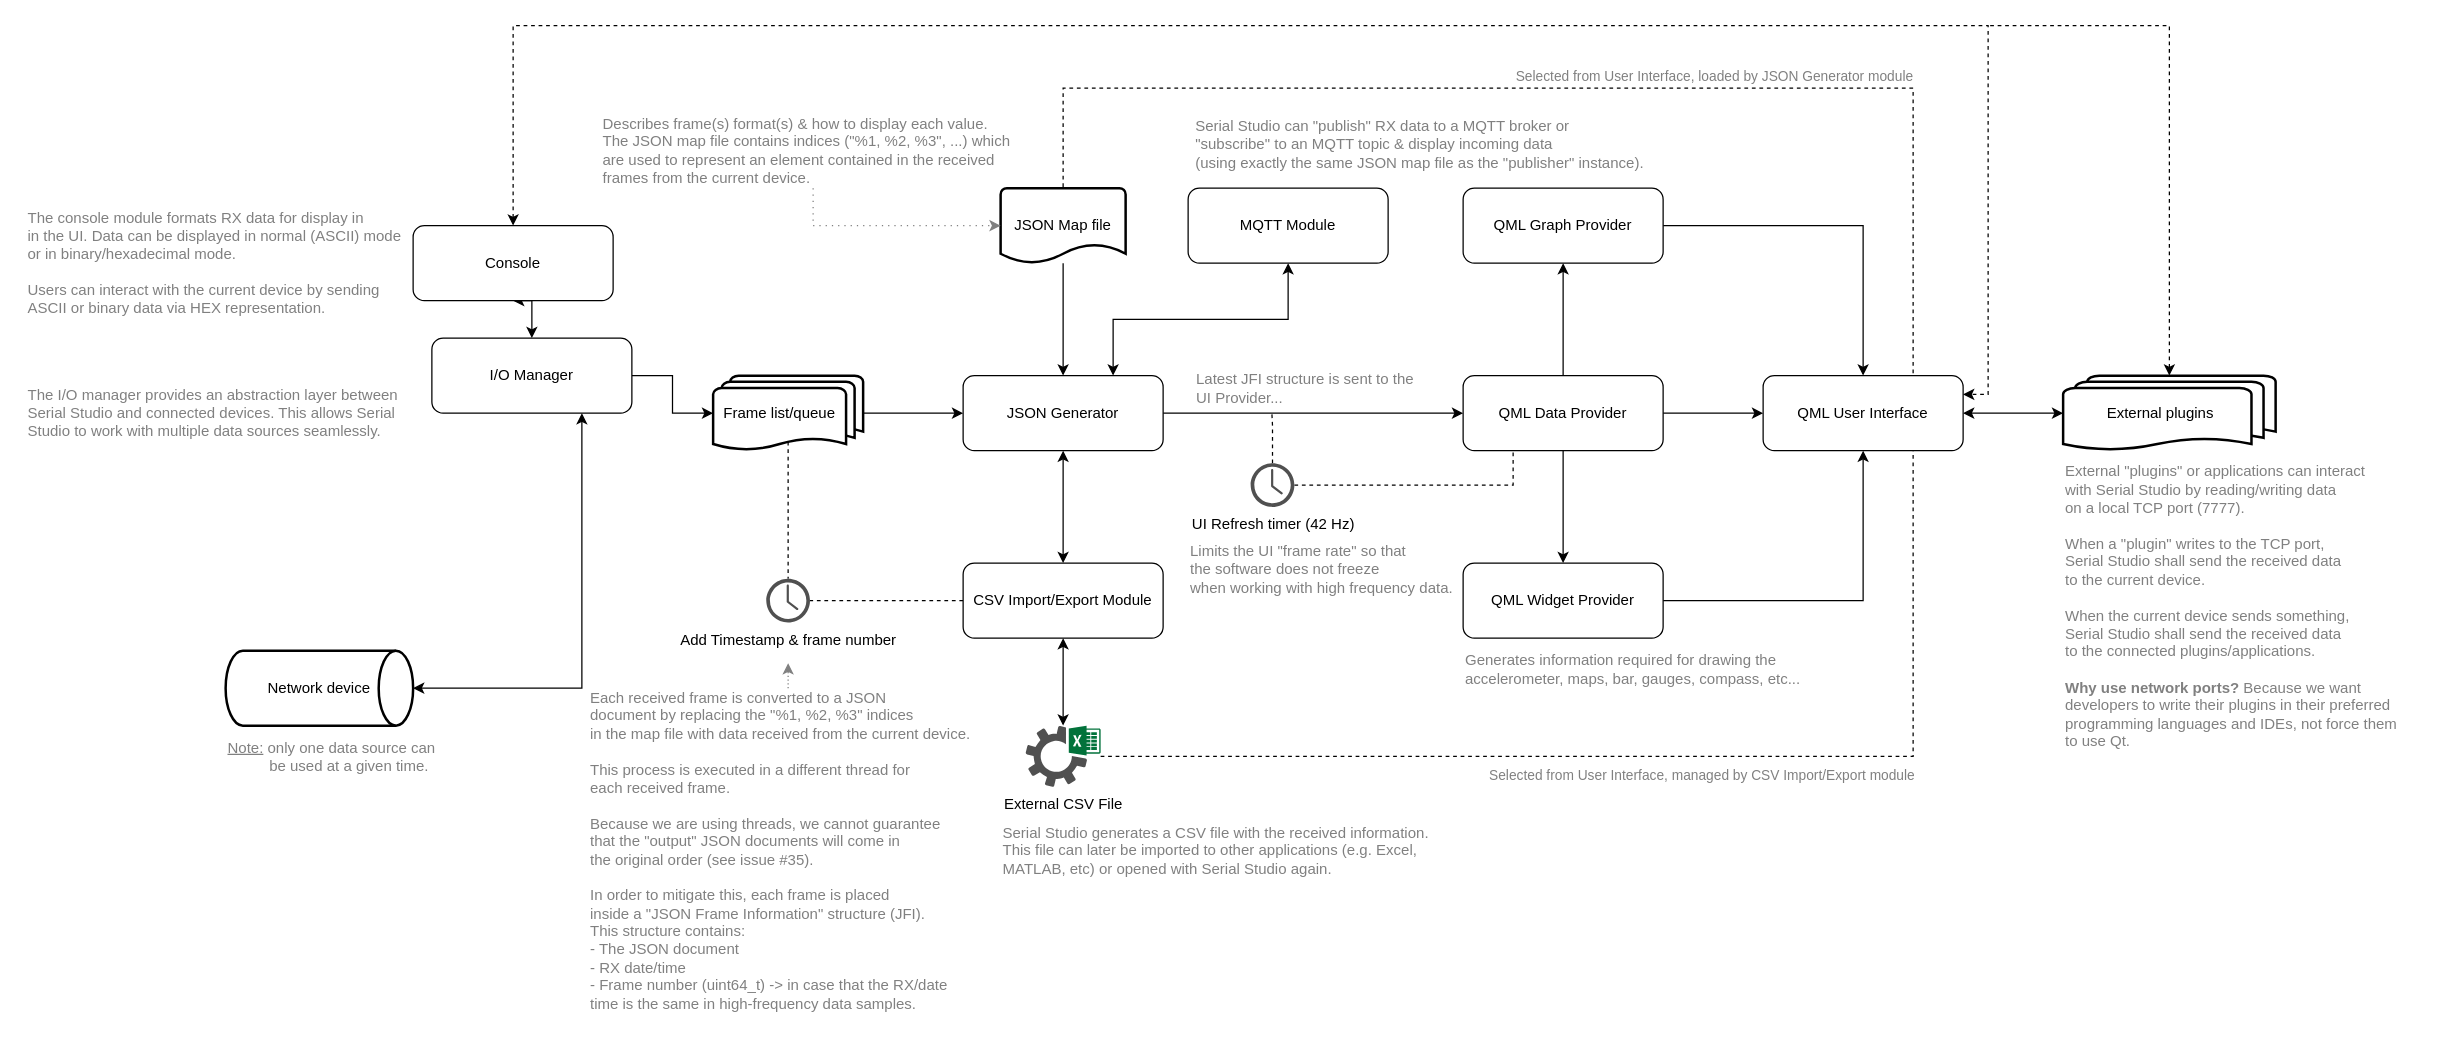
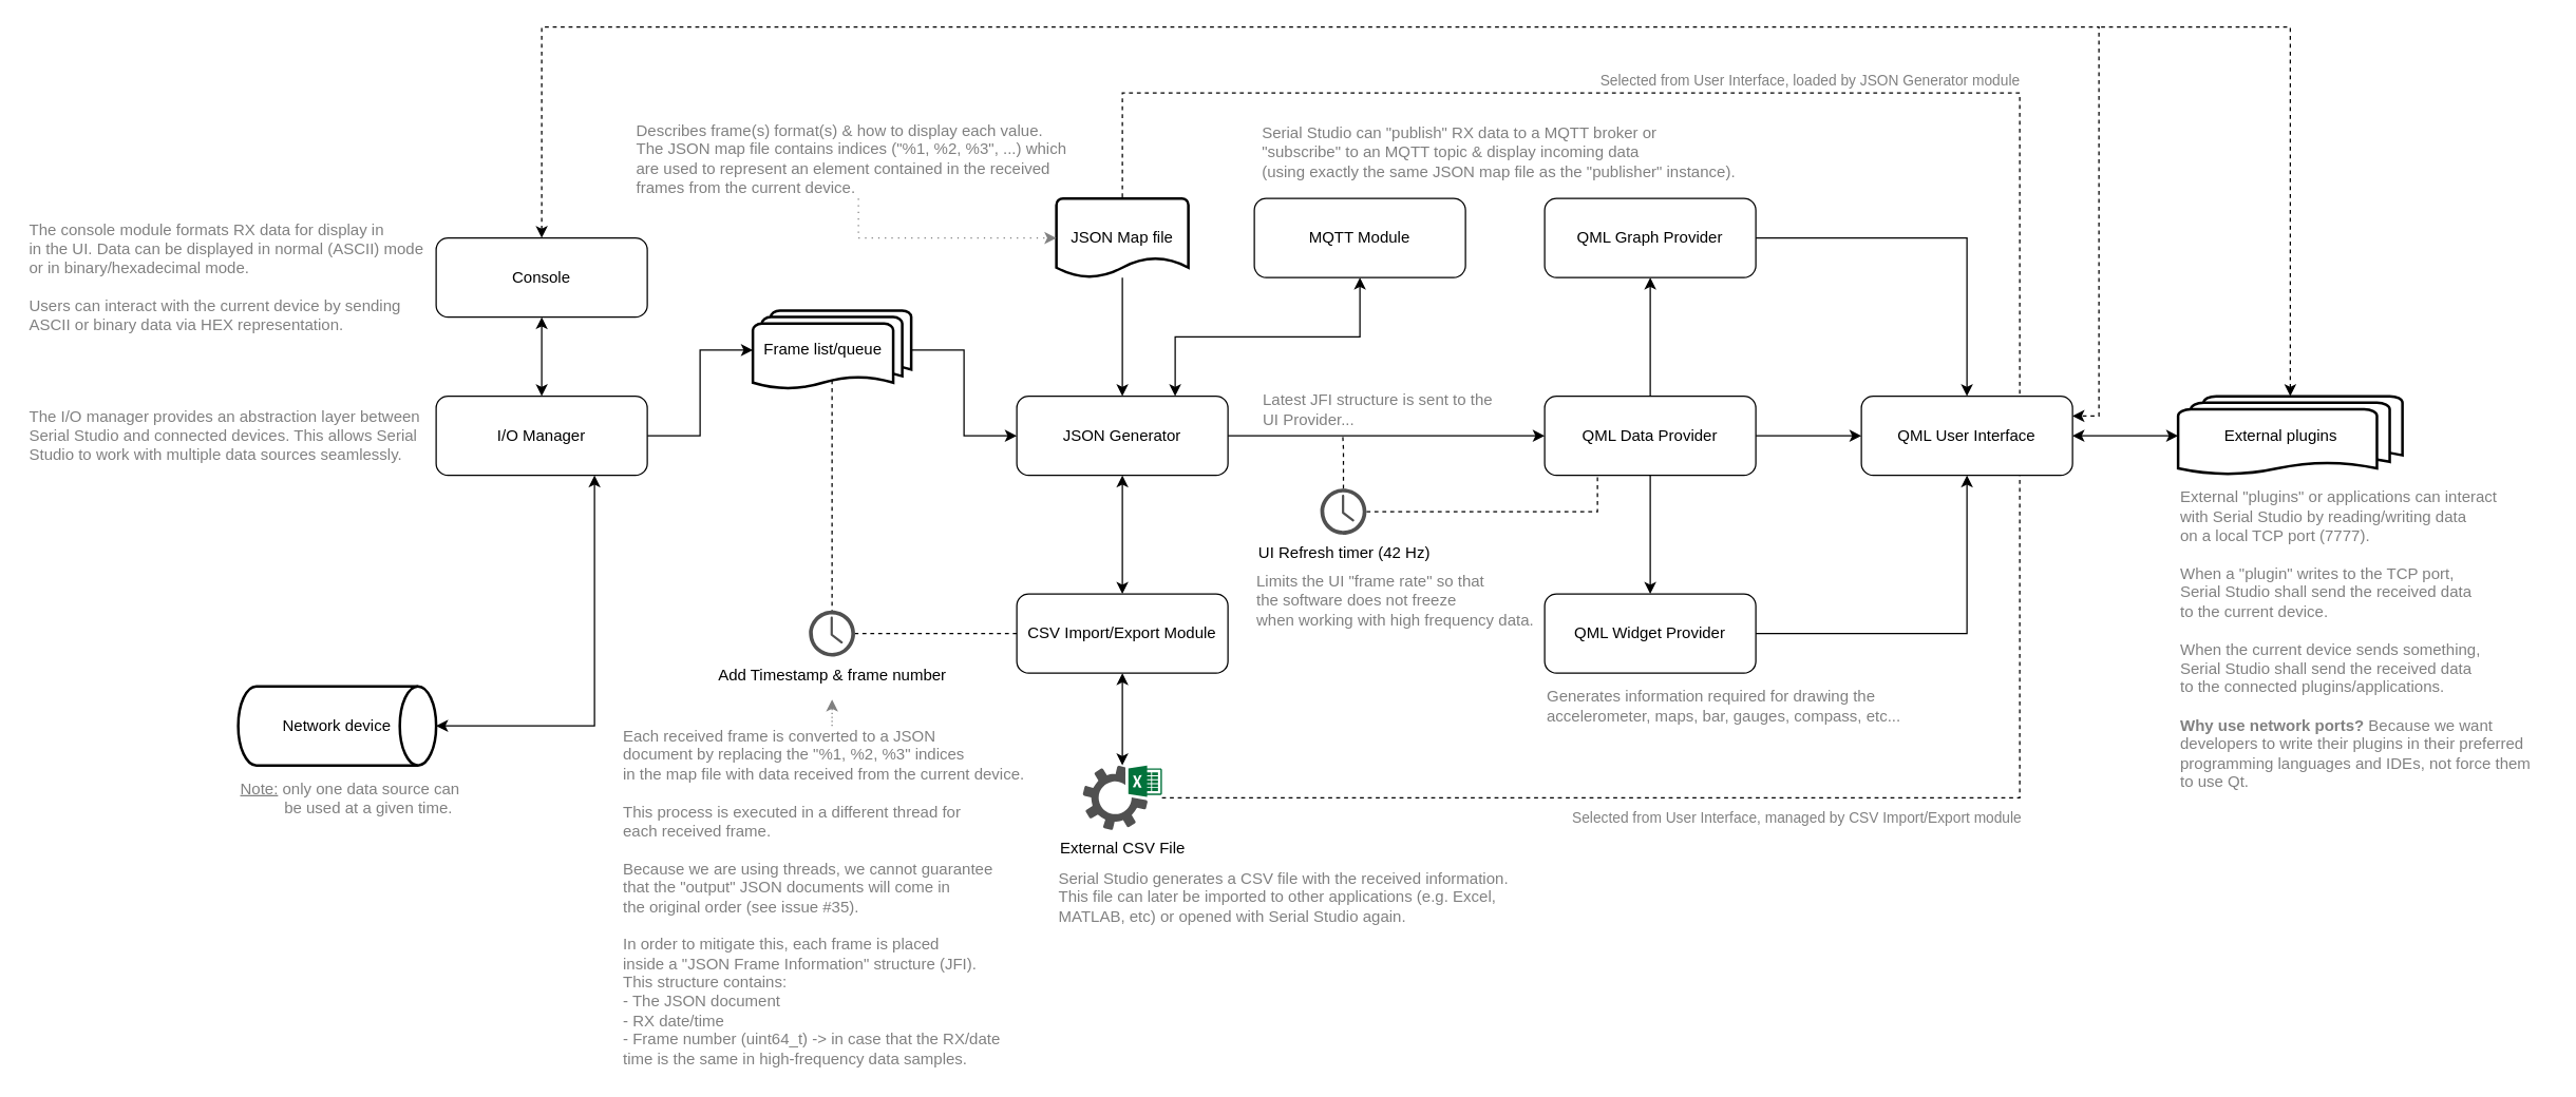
- <mxCell id="3" value="I/O Manager" style="rounded=1;whiteSpace=wrap;html=1;" parent="1" vertex="1"><mxGeometry x="345" y="270" width="160" height="60" as="geometry" /></mxCell>
+ <mxCell id="3" value="I/O Manager" style="rounded=1;whiteSpace=wrap;html=1;" parent="1" vertex="1"><mxGeometry x="330" y="300" width="160" height="60" as="geometry" /></mxCell>
- <mxCell id="6" value="&amp;nbsp; Frame list/queue" style="strokeWidth=2;html=1;shape=mxgraph.flowchart.multi-document;whiteSpace=wrap;align=left;" parent="1" vertex="1"><mxGeometry x="570" y="300" width="120" height="60" as="geometry" /></mxCell>
+ <mxCell id="6" value="&amp;nbsp; Frame list/queue" style="strokeWidth=2;html=1;shape=mxgraph.flowchart.multi-document;whiteSpace=wrap;align=left;" parent="1" vertex="1"><mxGeometry x="570" y="235" width="120" height="60" as="geometry" /></mxCell>
